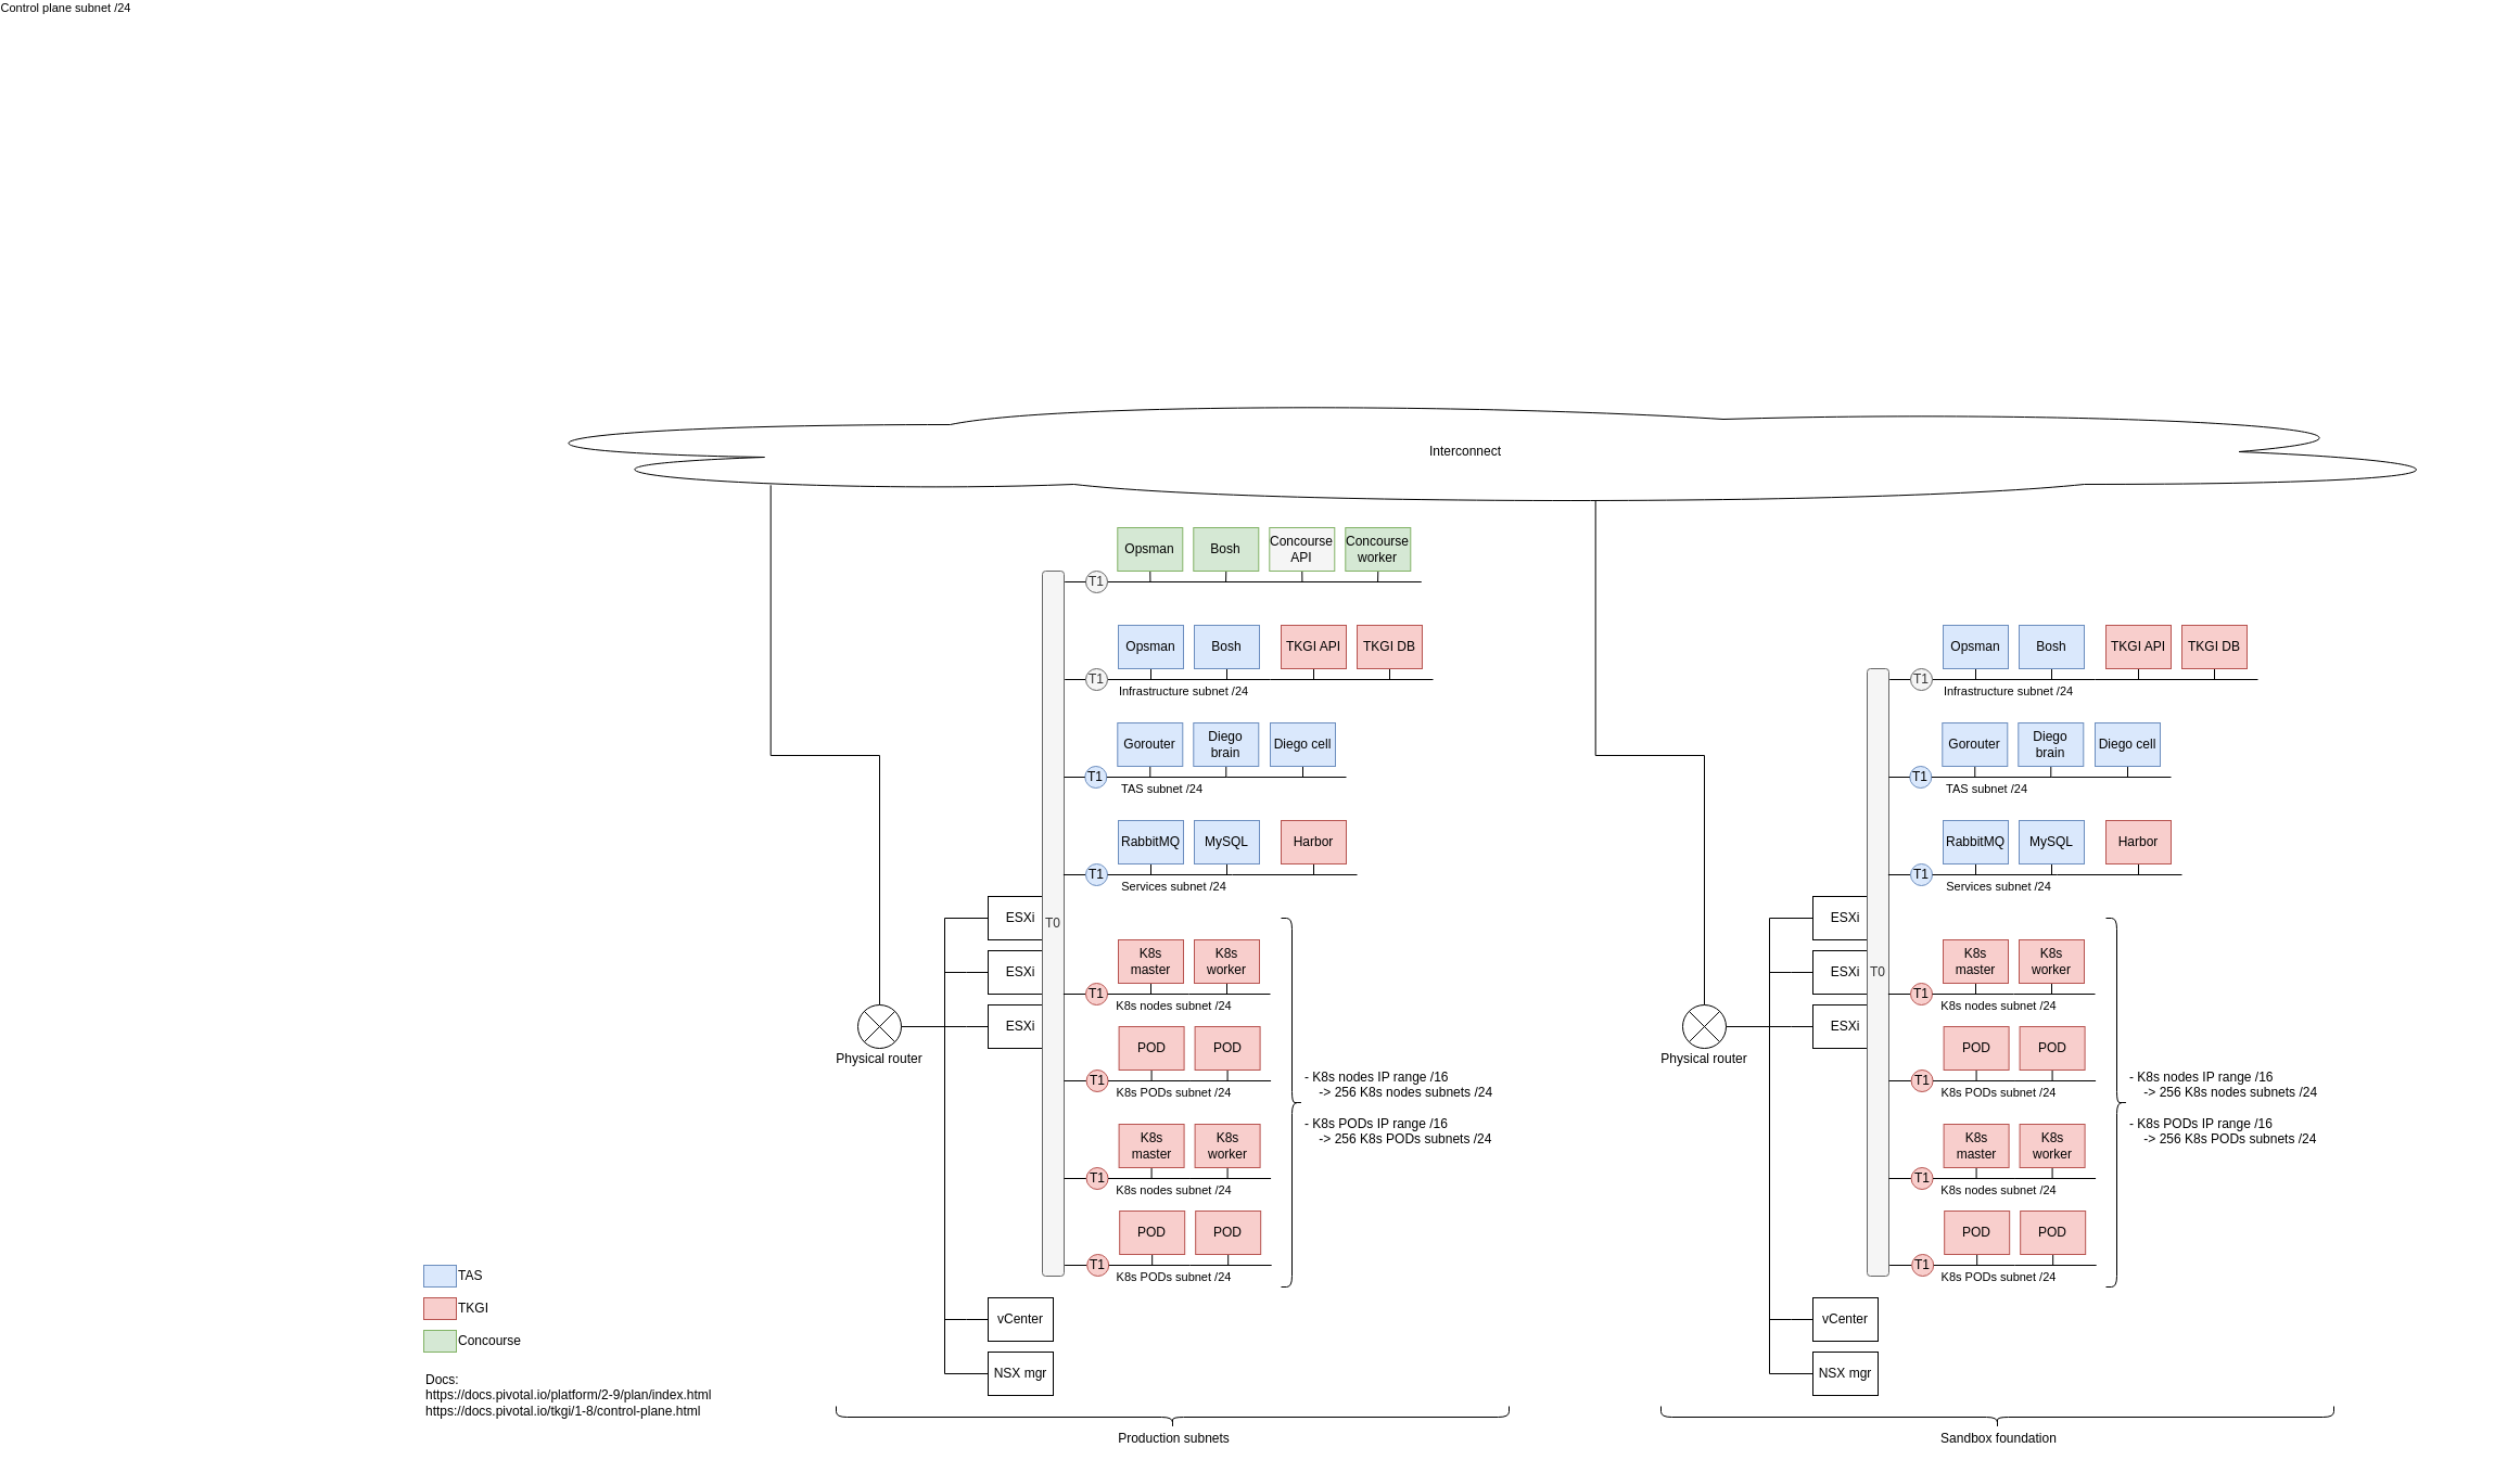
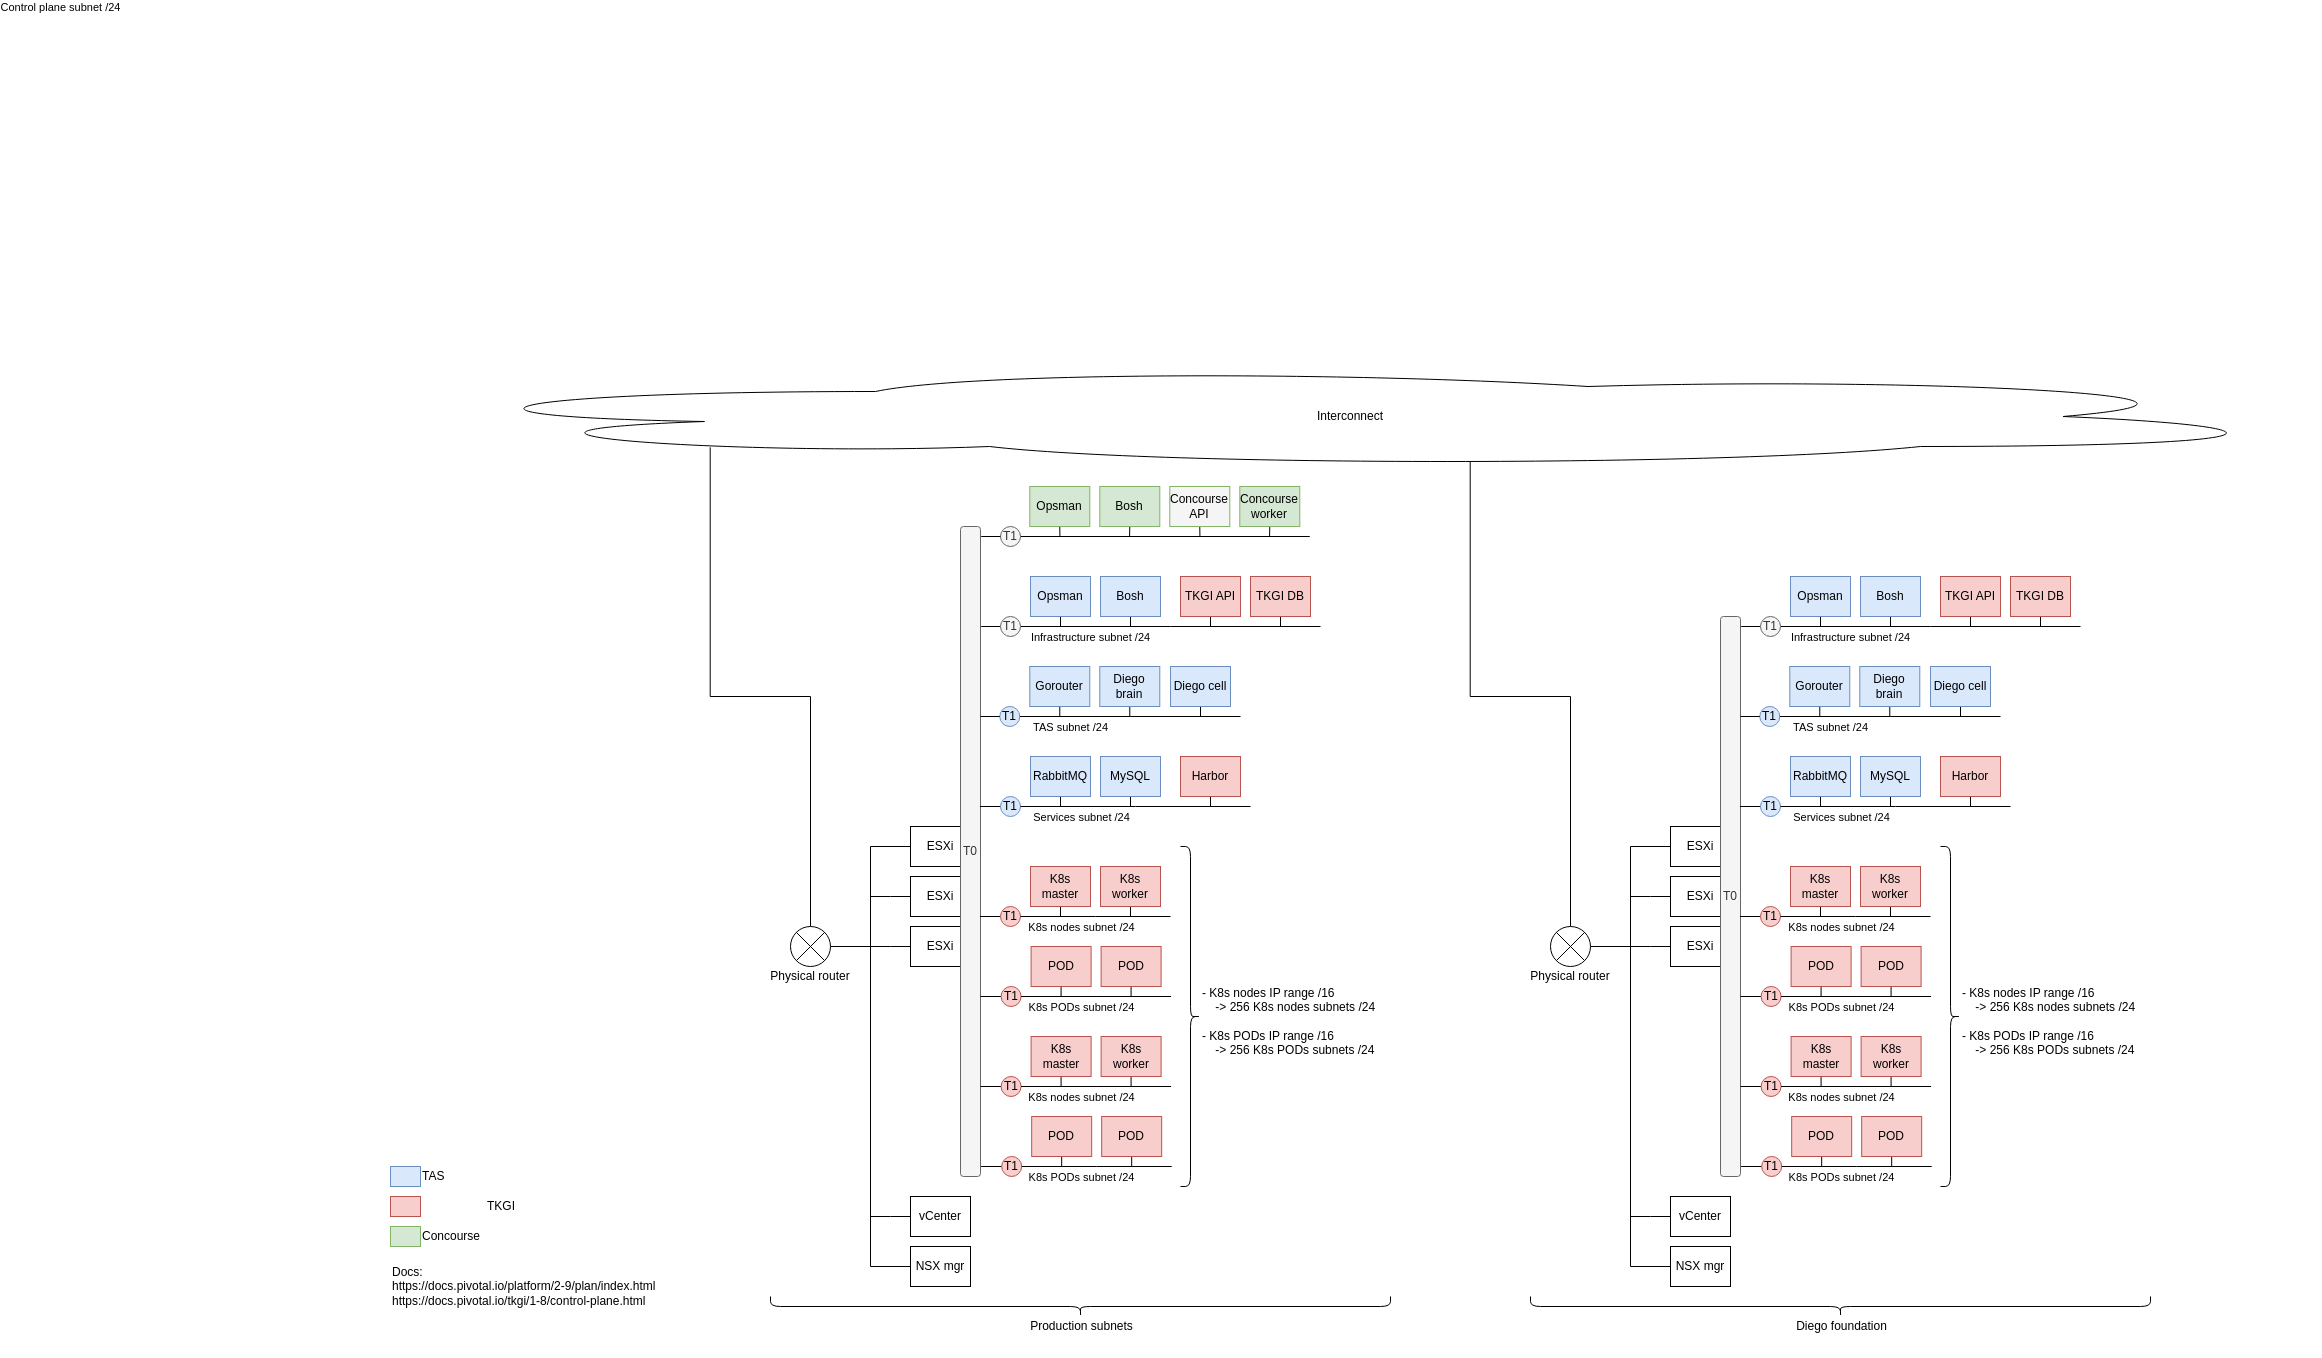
- <mxCell id="188" value="TKGI" style="text;html=1;strokeColor=none;fillColor=none;align=left;verticalAlign=middle;whiteSpace=wrap;rounded=0;" parent="1" vertex="1"><mxGeometry x="50" y="850" width="40" height="20" as="geometry" /></mxCell>
+ <mxCell id="188" value="TKGI" style="text;html=1;strokeColor=none;fillColor=none;align=left;verticalAlign=middle;whiteSpace=wrap;rounded=0;" parent="1" vertex="1"><mxGeometry x="115" y="850" width="40" height="20" as="geometry" /></mxCell>
- <mxCell id="171" value="Sandbox foundation" style="text;html=1;strokeColor=none;fillColor=none;align=center;verticalAlign=middle;whiteSpace=wrap;rounded=0;" parent="1" vertex="1"><mxGeometry x="1411.18" y="970" width="120.71" height="20" as="geometry" /></mxCell>
+ <mxCell id="171" value="Diego foundation" style="text;html=1;strokeColor=none;fillColor=none;align=center;verticalAlign=middle;whiteSpace=wrap;rounded=0;" parent="1" vertex="1"><mxGeometry x="1411.18" y="970" width="120.71" height="20" as="geometry" /></mxCell>
